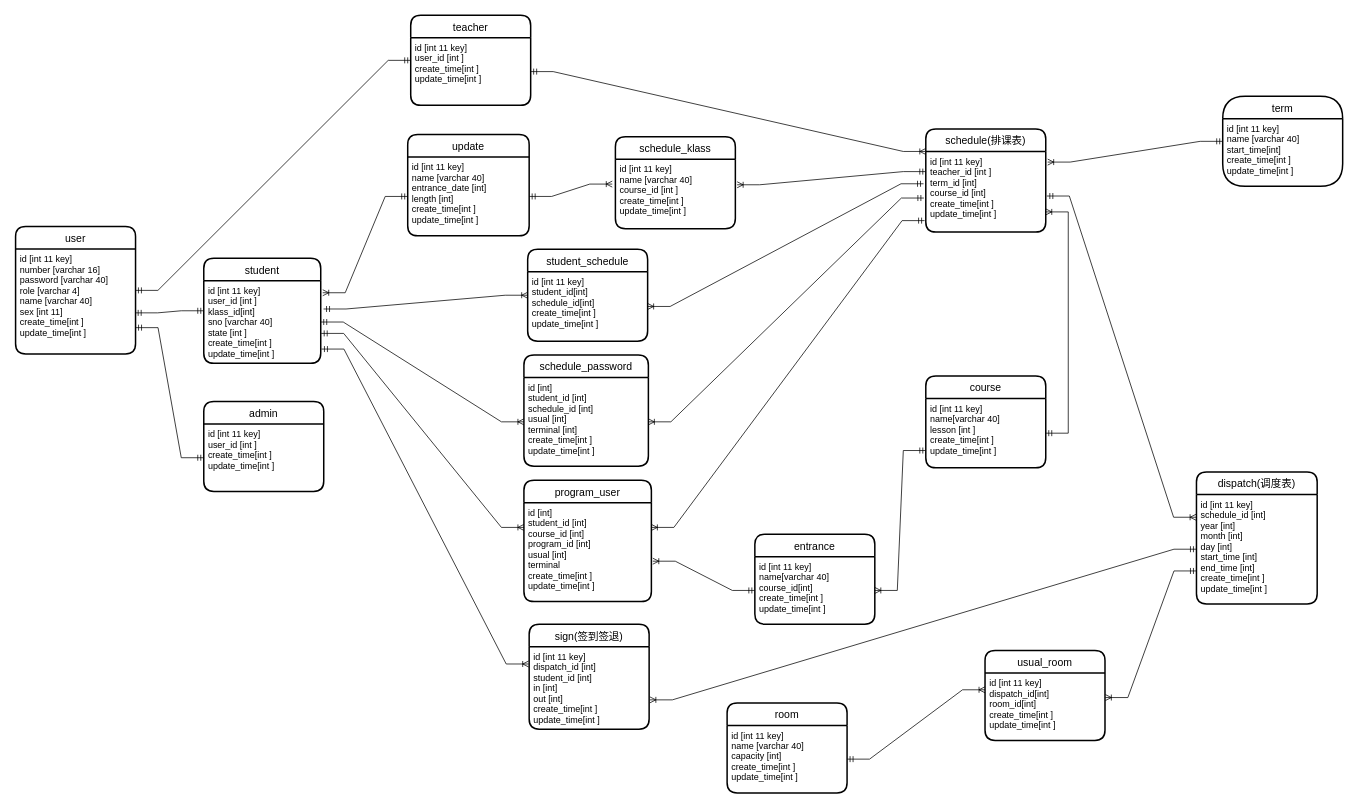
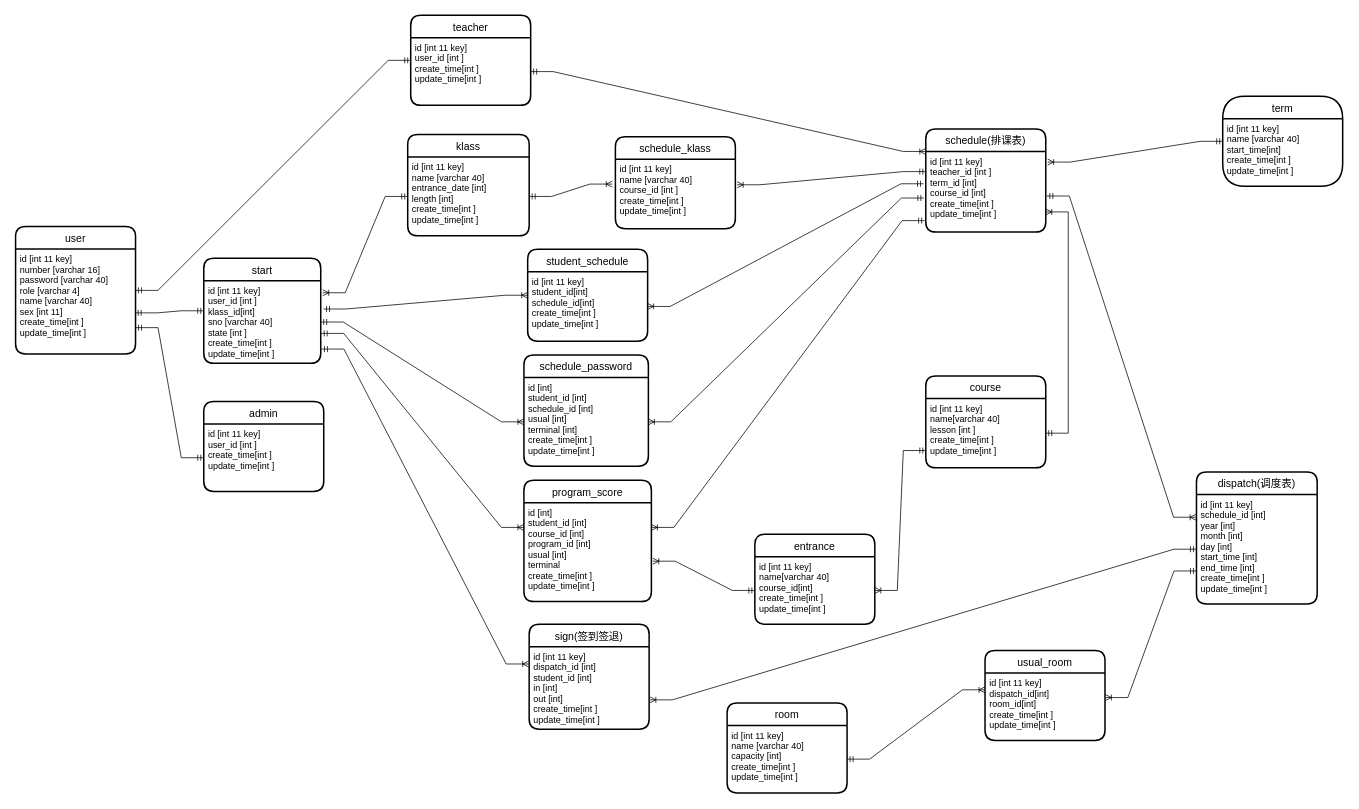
- <mxCell id="4" value="update" style="swimlane;childLayout=stackLayout;horizontal=1;startSize=30;horizontalStack=0;rounded=1;fontSize=14;fontStyle=0;strokeWidth=2;resizeParent=0;resizeLast=1;shadow=0;dashed=0;align=center;" parent="1" vertex="1"><mxGeometry x="543" y="179" width="162" height="135" as="geometry"><mxRectangle x="550" y="280" width="70" height="30" as="alternateBounds" /></mxGeometry></mxCell>
+ <mxCell id="4" value="klass" style="swimlane;childLayout=stackLayout;horizontal=1;startSize=30;horizontalStack=0;rounded=1;fontSize=14;fontStyle=0;strokeWidth=2;resizeParent=0;resizeLast=1;shadow=0;dashed=0;align=center;" parent="1" vertex="1"><mxGeometry x="543" y="179" width="162" height="135" as="geometry"><mxRectangle x="550" y="280" width="70" height="30" as="alternateBounds" /></mxGeometry></mxCell>
- <mxCell id="12" value="student" style="swimlane;childLayout=stackLayout;horizontal=1;startSize=30;horizontalStack=0;rounded=1;fontSize=14;fontStyle=0;strokeWidth=2;resizeParent=0;resizeLast=1;shadow=0;dashed=0;align=center;" parent="1" vertex="1"><mxGeometry x="271" y="344" width="156" height="140" as="geometry"><mxRectangle x="210" y="320" width="70" height="30" as="alternateBounds" /></mxGeometry></mxCell>
+ <mxCell id="12" value="start" style="swimlane;childLayout=stackLayout;horizontal=1;startSize=30;horizontalStack=0;rounded=1;fontSize=14;fontStyle=0;strokeWidth=2;resizeParent=0;resizeLast=1;shadow=0;dashed=0;align=center;" parent="1" vertex="1"><mxGeometry x="271" y="344" width="156" height="140" as="geometry"><mxRectangle x="210" y="320" width="70" height="30" as="alternateBounds" /></mxGeometry></mxCell>
- <mxCell id="33" value="program_user" style="swimlane;childLayout=stackLayout;horizontal=1;startSize=30;horizontalStack=0;rounded=1;fontSize=14;fontStyle=0;strokeWidth=2;resizeParent=0;resizeLast=1;shadow=0;dashed=0;align=center;" parent="1" vertex="1"><mxGeometry x="698" y="640" width="170" height="161.75" as="geometry" /></mxCell>
+ <mxCell id="33" value="program_score" style="swimlane;childLayout=stackLayout;horizontal=1;startSize=30;horizontalStack=0;rounded=1;fontSize=14;fontStyle=0;strokeWidth=2;resizeParent=0;resizeLast=1;shadow=0;dashed=0;align=center;" parent="1" vertex="1"><mxGeometry x="698" y="640" width="170" height="161.75" as="geometry" /></mxCell>
